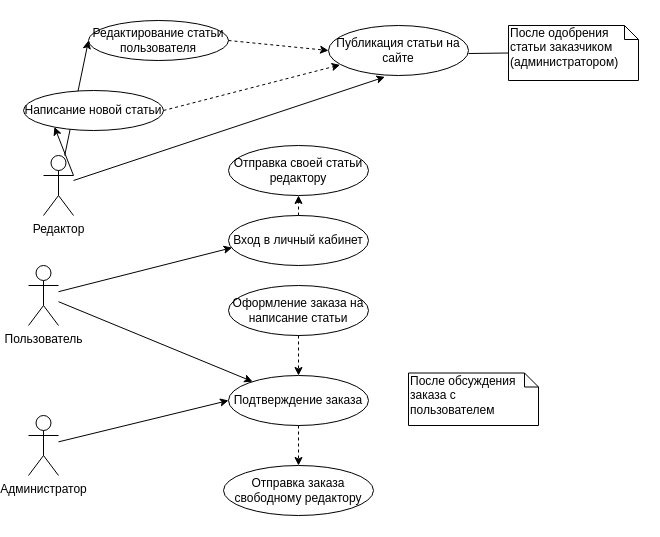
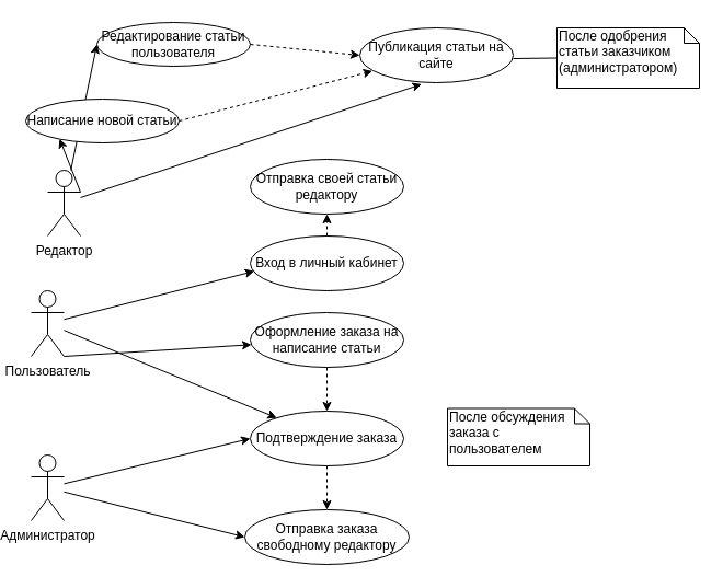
+ <mxCell id="13" value="" style="endArrow=classic;html=1;strokeColor=#000000;exitX=1;exitY=1;exitDx=0;exitDy=0;exitPerimeter=0;" edge="1" parent="1" source="2" target="8"><mxGeometry width="50" height="50" relative="1" as="geometry"><mxPoint x="175" y="325" as="sourcePoint" /><mxPoint x="225" y="275" as="targetPoint" /></mxGeometry></mxCell>
+ <mxCell id="24" value="" style="endArrow=classic;html=1;strokeColor=#000000;entryX=0;entryY=0.5;entryDx=0;entryDy=0;" edge="1" parent="1" source="4" target="23"><mxGeometry width="50" height="50" relative="1" as="geometry"><mxPoint x="65" y="475" as="sourcePoint" /><mxPoint x="185" y="505" as="targetPoint" /></mxGeometry></mxCell>
